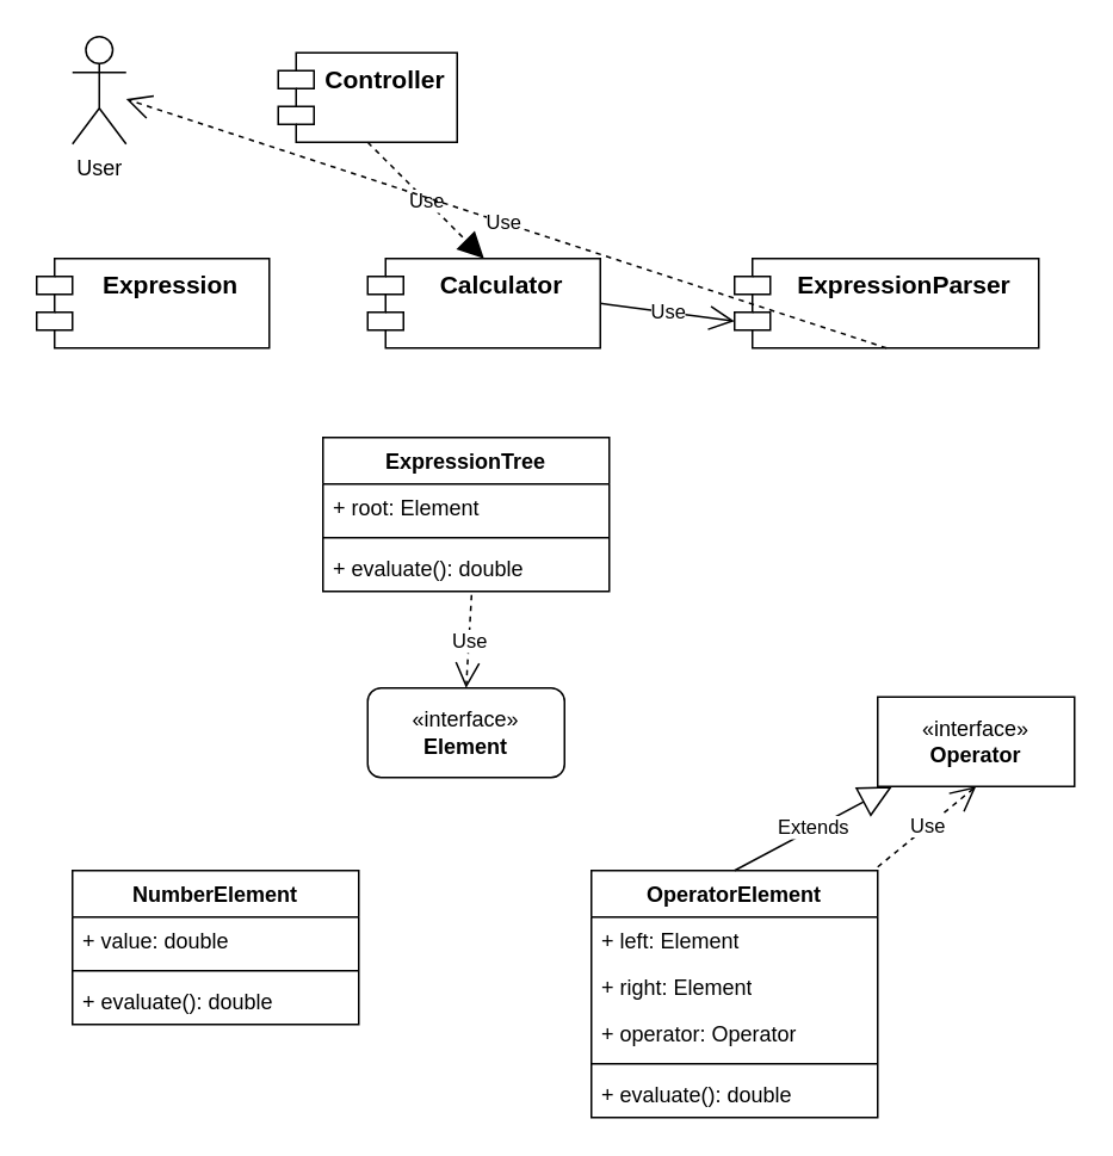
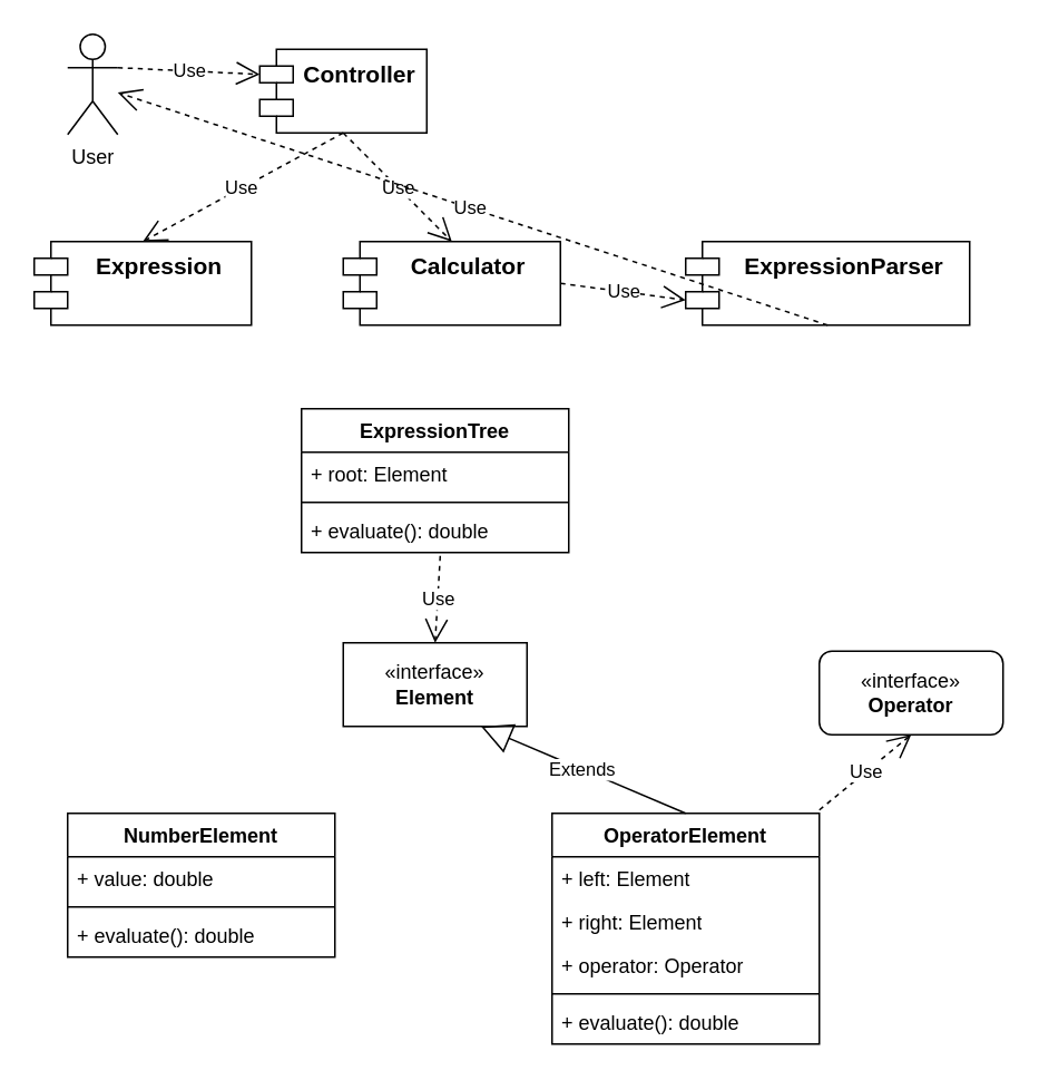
+ <mxCell id="26" value="Use" style="endArrow=open;endSize=12;dashed=1;html=1;rounded=0;entryX=0;entryY=0;entryDx=0;entryDy=15;exitX=1;exitY=0.333;exitDx=0;exitDy=0;exitPerimeter=0;entryPerimeter=0;" edge="1" parent="1" source="2" target="4"><mxGeometry x="0.007" width="160" relative="1" as="geometry"><mxPoint x="500" y="494" as="sourcePoint" /><mxPoint x="555" y="449" as="targetPoint" /><mxPoint as="offset" /></mxGeometry></mxCell>
+ <mxCell id="27" value="Use" style="endArrow=open;endSize=12;dashed=1;html=1;rounded=0;entryX=0.5;entryY=0;entryDx=0;entryDy=0;exitX=0.5;exitY=1;exitDx=0;exitDy=0;" edge="1" parent="1" source="4" target="6"><mxGeometry x="0.007" width="160" relative="1" as="geometry"><mxPoint x="80" y="50" as="sourcePoint" /><mxPoint x="200" y="49" as="targetPoint" /><mxPoint as="offset" /></mxGeometry></mxCell>
- <mxCell id="28" value="Use" style="endArrow=block;endSize=12;dashed=1;html=1;rounded=0;entryX=0.5;entryY=0;entryDx=0;entryDy=0;exitX=0.5;exitY=1;exitDx=0;exitDy=0;" edge="1" parent="1" source="4" target="3"><mxGeometry x="0.007" width="160" relative="1" as="geometry"><mxPoint x="250" y="84" as="sourcePoint" /><mxPoint x="95" y="154" as="targetPoint" /><mxPoint as="offset" /></mxGeometry></mxCell>
+ <mxCell id="28" value="Use" style="endArrow=open;endSize=12;dashed=1;html=1;rounded=0;entryX=0.5;entryY=0;entryDx=0;entryDy=0;exitX=0.5;exitY=1;exitDx=0;exitDy=0;" edge="1" parent="1" source="4" target="3"><mxGeometry x="0.007" width="160" relative="1" as="geometry"><mxPoint x="250" y="84" as="sourcePoint" /><mxPoint x="95" y="154" as="targetPoint" /><mxPoint as="offset" /></mxGeometry></mxCell>
- <mxCell id="29" value="Use" style="endArrow=open;endSize=12;dashed=0;html=1;rounded=0;entryX=0;entryY=0;entryDx=0;entryDy=35;exitX=1;exitY=0.5;exitDx=0;exitDy=0;entryPerimeter=0;" edge="1" parent="1" source="3" target="5"><mxGeometry x="0.007" width="160" relative="1" as="geometry"><mxPoint x="250" y="84" as="sourcePoint" /><mxPoint x="280" y="154" as="targetPoint" /><mxPoint as="offset" /></mxGeometry></mxCell>
+ <mxCell id="29" value="Use" style="endArrow=open;endSize=12;dashed=1;html=1;rounded=0;entryX=0;entryY=0;entryDx=0;entryDy=35;exitX=1;exitY=0.5;exitDx=0;exitDy=0;entryPerimeter=0;" edge="1" parent="1" source="3" target="5"><mxGeometry x="0.007" width="160" relative="1" as="geometry"><mxPoint x="250" y="84" as="sourcePoint" /><mxPoint x="280" y="154" as="targetPoint" /><mxPoint as="offset" /></mxGeometry></mxCell>
- <mxCell id="7" value="«interface»&lt;br&gt;&lt;b&gt;Element&lt;/b&gt;" style="html=1;whiteSpace=wrap;rounded=1;" vertex="1" parent="1"><mxGeometry x="205" y="384" width="110" height="50" as="geometry" /></mxCell>
+ <mxCell id="7" value="«interface»&lt;br&gt;&lt;b&gt;Element&lt;/b&gt;" style="html=1;whiteSpace=wrap;" vertex="1" parent="1"><mxGeometry x="205" y="384" width="110" height="50" as="geometry" /></mxCell>
- <mxCell id="22" value="«interface»&lt;br&gt;&lt;b&gt;Operator&lt;/b&gt;" style="html=1;whiteSpace=wrap;" vertex="1" parent="1"><mxGeometry x="490" y="389" width="110" height="50" as="geometry" /></mxCell>
+ <mxCell id="22" value="«interface»&lt;br&gt;&lt;b&gt;Operator&lt;/b&gt;" style="html=1;whiteSpace=wrap;rounded=1;" vertex="1" parent="1"><mxGeometry x="490" y="389" width="110" height="50" as="geometry" /></mxCell>
- <mxCell id="24" value="Extends" style="endArrow=block;endSize=16;endFill=0;html=1;rounded=0;exitX=0.5;exitY=0;exitDx=0;exitDy=0;" edge="1" parent="1" source="12" target="22"><mxGeometry width="160" relative="1" as="geometry"><mxPoint x="139" y="487" as="sourcePoint" /><mxPoint x="250" y="598" as="targetPoint" /></mxGeometry></mxCell>
+ <mxCell id="24" value="Extends" style="endArrow=block;endSize=16;endFill=0;html=1;rounded=0;exitX=0.5;exitY=0;exitDx=0;exitDy=0;entryX=0.75;entryY=1;entryDx=0;entryDy=0;" edge="1" parent="1" source="12" target="7"><mxGeometry width="160" relative="1" as="geometry"><mxPoint x="139" y="487" as="sourcePoint" /><mxPoint x="250" y="598" as="targetPoint" /></mxGeometry></mxCell>
